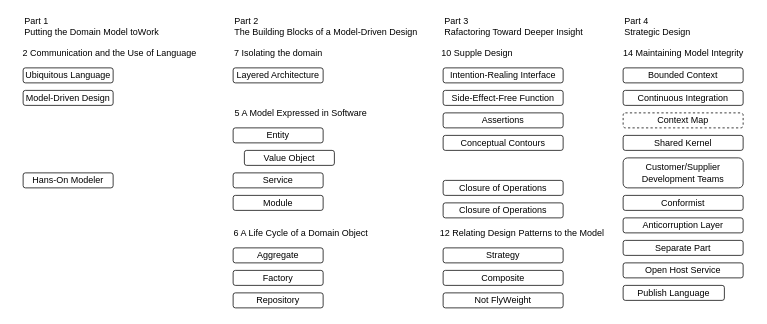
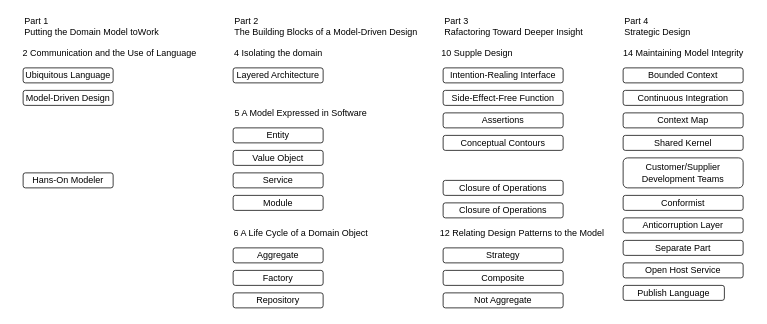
- <mxCell id="12" value="7 Isolating the domain" style="text;html=1;align=center;verticalAlign=middle;resizable=0;points=[];autosize=1;" vertex="1" parent="1"><mxGeometry x="305" y="60" width="130" height="20" as="geometry" /></mxCell>
+ <mxCell id="12" value="4 Isolating the domain" style="text;html=1;align=center;verticalAlign=middle;resizable=0;points=[];autosize=1;" vertex="1" parent="1"><mxGeometry x="305" y="60" width="130" height="20" as="geometry" /></mxCell>
- <mxCell id="35" value="Context Map" style="rounded=1;whiteSpace=wrap;html=1;fillColor=none;dashed=1;" vertex="1" parent="1"><mxGeometry x="830" y="150" width="160" height="20" as="geometry" /></mxCell>
+ <mxCell id="35" value="Context Map" style="rounded=1;whiteSpace=wrap;html=1;fillColor=none;" vertex="1" parent="1"><mxGeometry x="830" y="150" width="160" height="20" as="geometry" /></mxCell>
- <mxCell id="8" value="Value Object" style="rounded=1;whiteSpace=wrap;html=1;fillColor=none;" vertex="1" parent="1"><mxGeometry x="325" y="200" width="120" height="20" as="geometry" /></mxCell>
+ <mxCell id="8" value="Value Object" style="rounded=1;whiteSpace=wrap;html=1;fillColor=none;" vertex="1" parent="1"><mxGeometry x="310" y="200" width="120" height="20" as="geometry" /></mxCell>
- <mxCell id="30" value="Not FlyWeight" style="rounded=1;whiteSpace=wrap;html=1;fillColor=none;" vertex="1" parent="1"><mxGeometry x="590" y="390" width="160" height="20" as="geometry" /></mxCell>
+ <mxCell id="30" value="Not Aggregate" style="rounded=1;whiteSpace=wrap;html=1;fillColor=none;" vertex="1" parent="1"><mxGeometry x="590" y="390" width="160" height="20" as="geometry" /></mxCell>
